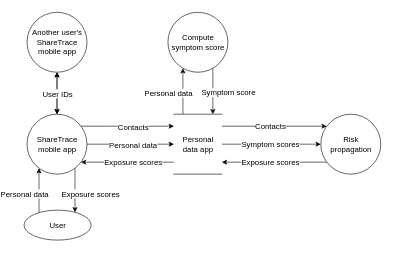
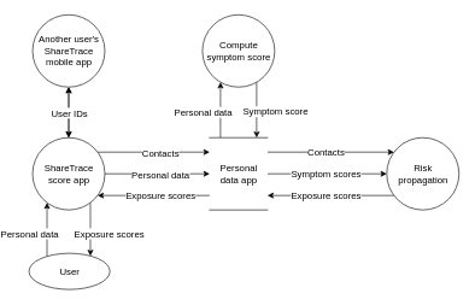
- <mxCell id="22" value="ShareTrace&lt;br style=&quot;font-size: 13px;&quot;&gt;mobile app" style="shape=ellipse;html=1;dashed=0;whitespace=wrap;perimeter=ellipsePerimeter;fontSize=13;" vertex="1" parent="1"><mxGeometry x="25" y="190" width="100" height="100" as="geometry" /></mxCell>
+ <mxCell id="22" value="ShareTrace&lt;br style=&quot;font-size: 13px;&quot;&gt;score app" style="shape=ellipse;html=1;dashed=0;whitespace=wrap;perimeter=ellipsePerimeter;fontSize=13;" vertex="1" parent="1"><mxGeometry x="25" y="190" width="100" height="100" as="geometry" /></mxCell>
